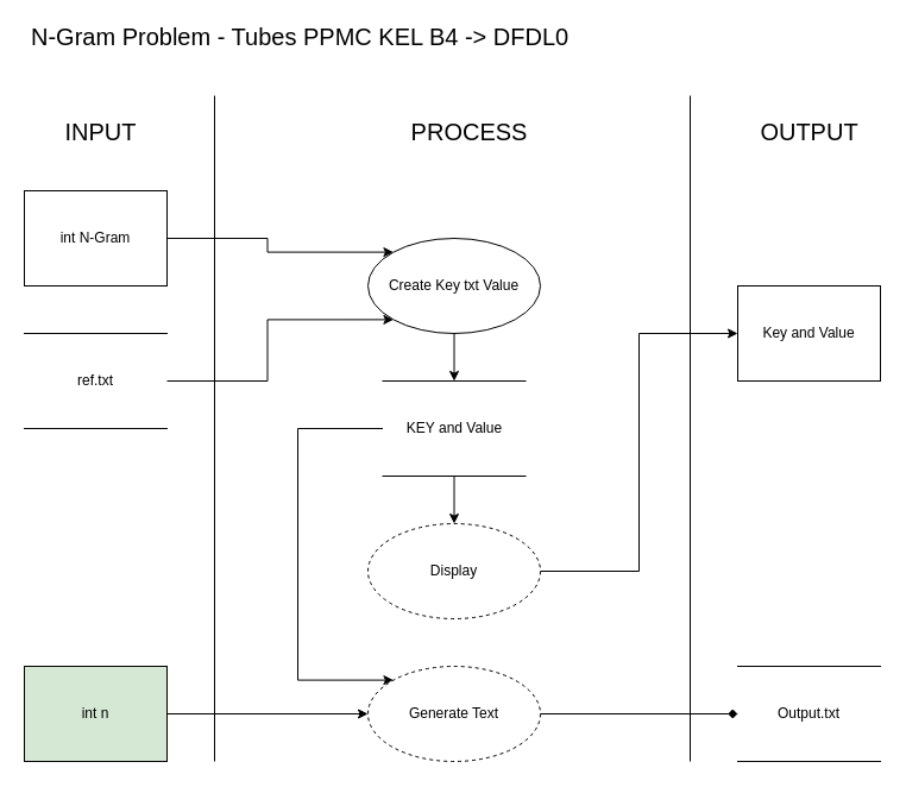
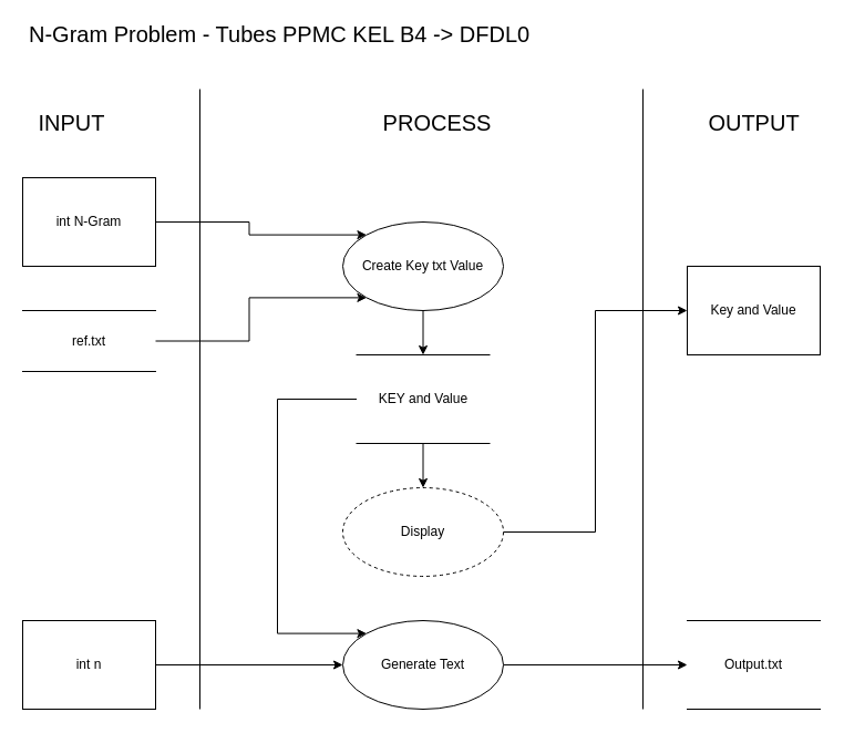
- <mxCell id="3" value="&lt;font style=&quot;font-size: 20px&quot;&gt;INPUT&lt;/font&gt;" style="text;html=1;align=center;verticalAlign=middle;resizable=0;points=[];autosize=1;" parent="1" vertex="1"><mxGeometry x="44" y="100" width="80" height="20" as="geometry" /></mxCell>
+ <mxCell id="3" value="&lt;font style=&quot;font-size: 20px&quot;&gt;INPUT&lt;/font&gt;" style="text;html=1;align=center;verticalAlign=middle;resizable=0;points=[];autosize=1;" parent="1" vertex="1"><mxGeometry x="24" y="100" width="80" height="20" as="geometry" /></mxCell>
- <mxCell id="12" value="ref.txt" style="shape=partialRectangle;whiteSpace=wrap;html=1;left=0;right=0;fillColor=none;align=center;" parent="1" vertex="1"><mxGeometry x="20" y="280" width="120" height="80" as="geometry" /></mxCell>
+ <mxCell id="12" value="ref.txt" style="shape=partialRectangle;whiteSpace=wrap;html=1;left=0;right=0;fillColor=none;align=center;" parent="1" vertex="1"><mxGeometry x="20" y="280" width="120" height="55" as="geometry" /></mxCell>
- <mxCell id="10" value="int n" style="rounded=0;whiteSpace=wrap;html=1;align=center;fillColor=#d5e8d4;" parent="1" vertex="1"><mxGeometry x="20" y="560" width="120" height="80" as="geometry" /></mxCell>
+ <mxCell id="10" value="int n" style="rounded=0;whiteSpace=wrap;html=1;align=center;" parent="1" vertex="1"><mxGeometry x="20" y="560" width="120" height="80" as="geometry" /></mxCell>
- <mxCell id="23" value="Generate Text" style="ellipse;whiteSpace=wrap;html=1;align=center;dashed=1;" parent="1" vertex="1"><mxGeometry x="309" y="560" width="145" height="80" as="geometry" /></mxCell>
+ <mxCell id="23" value="Generate Text" style="ellipse;whiteSpace=wrap;html=1;align=center;" parent="1" vertex="1"><mxGeometry x="309" y="560" width="145" height="80" as="geometry" /></mxCell>
- <mxCell id="22" style="edgeStyle=orthogonalEdgeStyle;rounded=0;orthogonalLoop=1;jettySize=auto;html=1;exitX=1;exitY=0.5;exitDx=0;exitDy=0;entryX=0;entryY=0.5;entryDx=0;entryDy=0;endArrow=diamond;" parent="1" source="23" target="24" edge="1"><mxGeometry relative="1" as="geometry" /></mxCell>
+ <mxCell id="22" style="edgeStyle=orthogonalEdgeStyle;rounded=0;orthogonalLoop=1;jettySize=auto;html=1;exitX=1;exitY=0.5;exitDx=0;exitDy=0;entryX=0;entryY=0.5;entryDx=0;entryDy=0;" parent="1" source="23" target="24" edge="1"><mxGeometry relative="1" as="geometry" /></mxCell>
